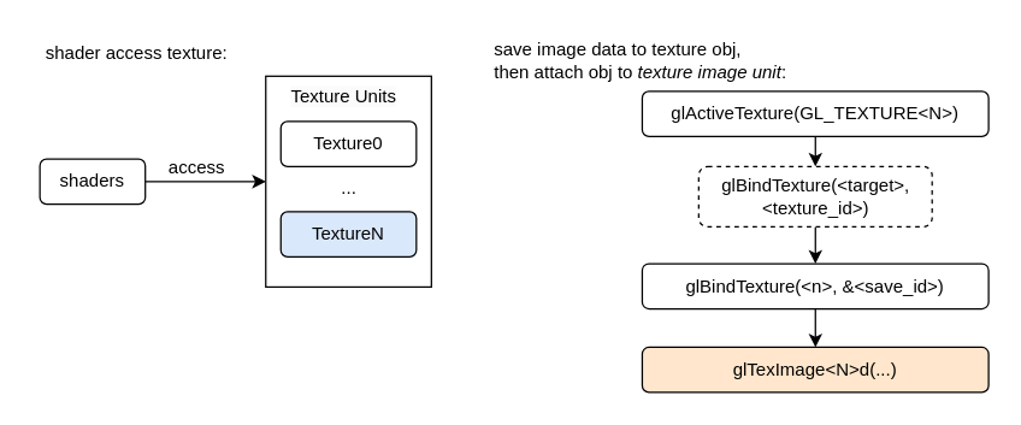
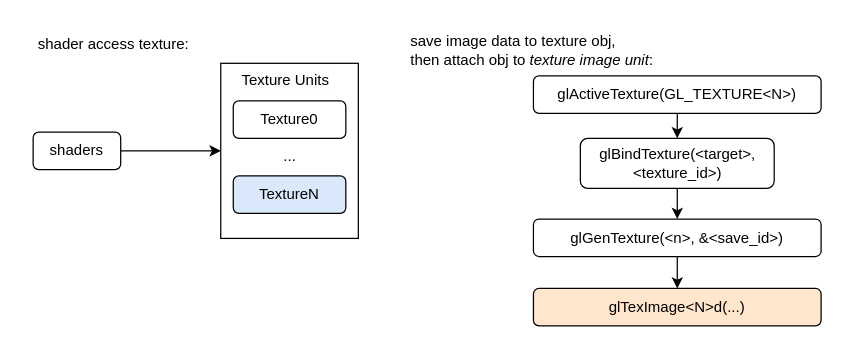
- <mxCell id="6" value="access" style="text;html=1;align=center;verticalAlign=middle;resizable=0;points=[];autosize=1;strokeColor=none;fillColor=none;" vertex="1" parent="1"><mxGeometry x="100" y="96" width="60" height="30" as="geometry" /></mxCell>
- <mxCell id="14" value="glBindTexture(&amp;lt;target&amp;gt;, &amp;lt;texture_id&amp;gt;)" style="whiteSpace=wrap;html=1;rounded=1;dashed=1;" vertex="1" parent="1"><mxGeometry x="463.5" y="110" width="155" height="40" as="geometry" /></mxCell>
+ <mxCell id="14" value="glBindTexture(&amp;lt;target&amp;gt;, &amp;lt;texture_id&amp;gt;)" style="whiteSpace=wrap;html=1;rounded=1;" vertex="1" parent="1"><mxGeometry x="463.5" y="110" width="155" height="40" as="geometry" /></mxCell>
- <mxCell id="18" value="glBindTexture(&amp;lt;n&amp;gt;, &amp;amp;&amp;lt;save_id&amp;gt;)" style="rounded=1;whiteSpace=wrap;html=1;" vertex="1" parent="1"><mxGeometry x="426" y="174.5" width="230" height="30" as="geometry" /></mxCell>
+ <mxCell id="18" value="glGenTexture(&amp;lt;n&amp;gt;, &amp;amp;&amp;lt;save_id&amp;gt;)" style="rounded=1;whiteSpace=wrap;html=1;" vertex="1" parent="1"><mxGeometry x="426" y="174.5" width="230" height="30" as="geometry" /></mxCell>
